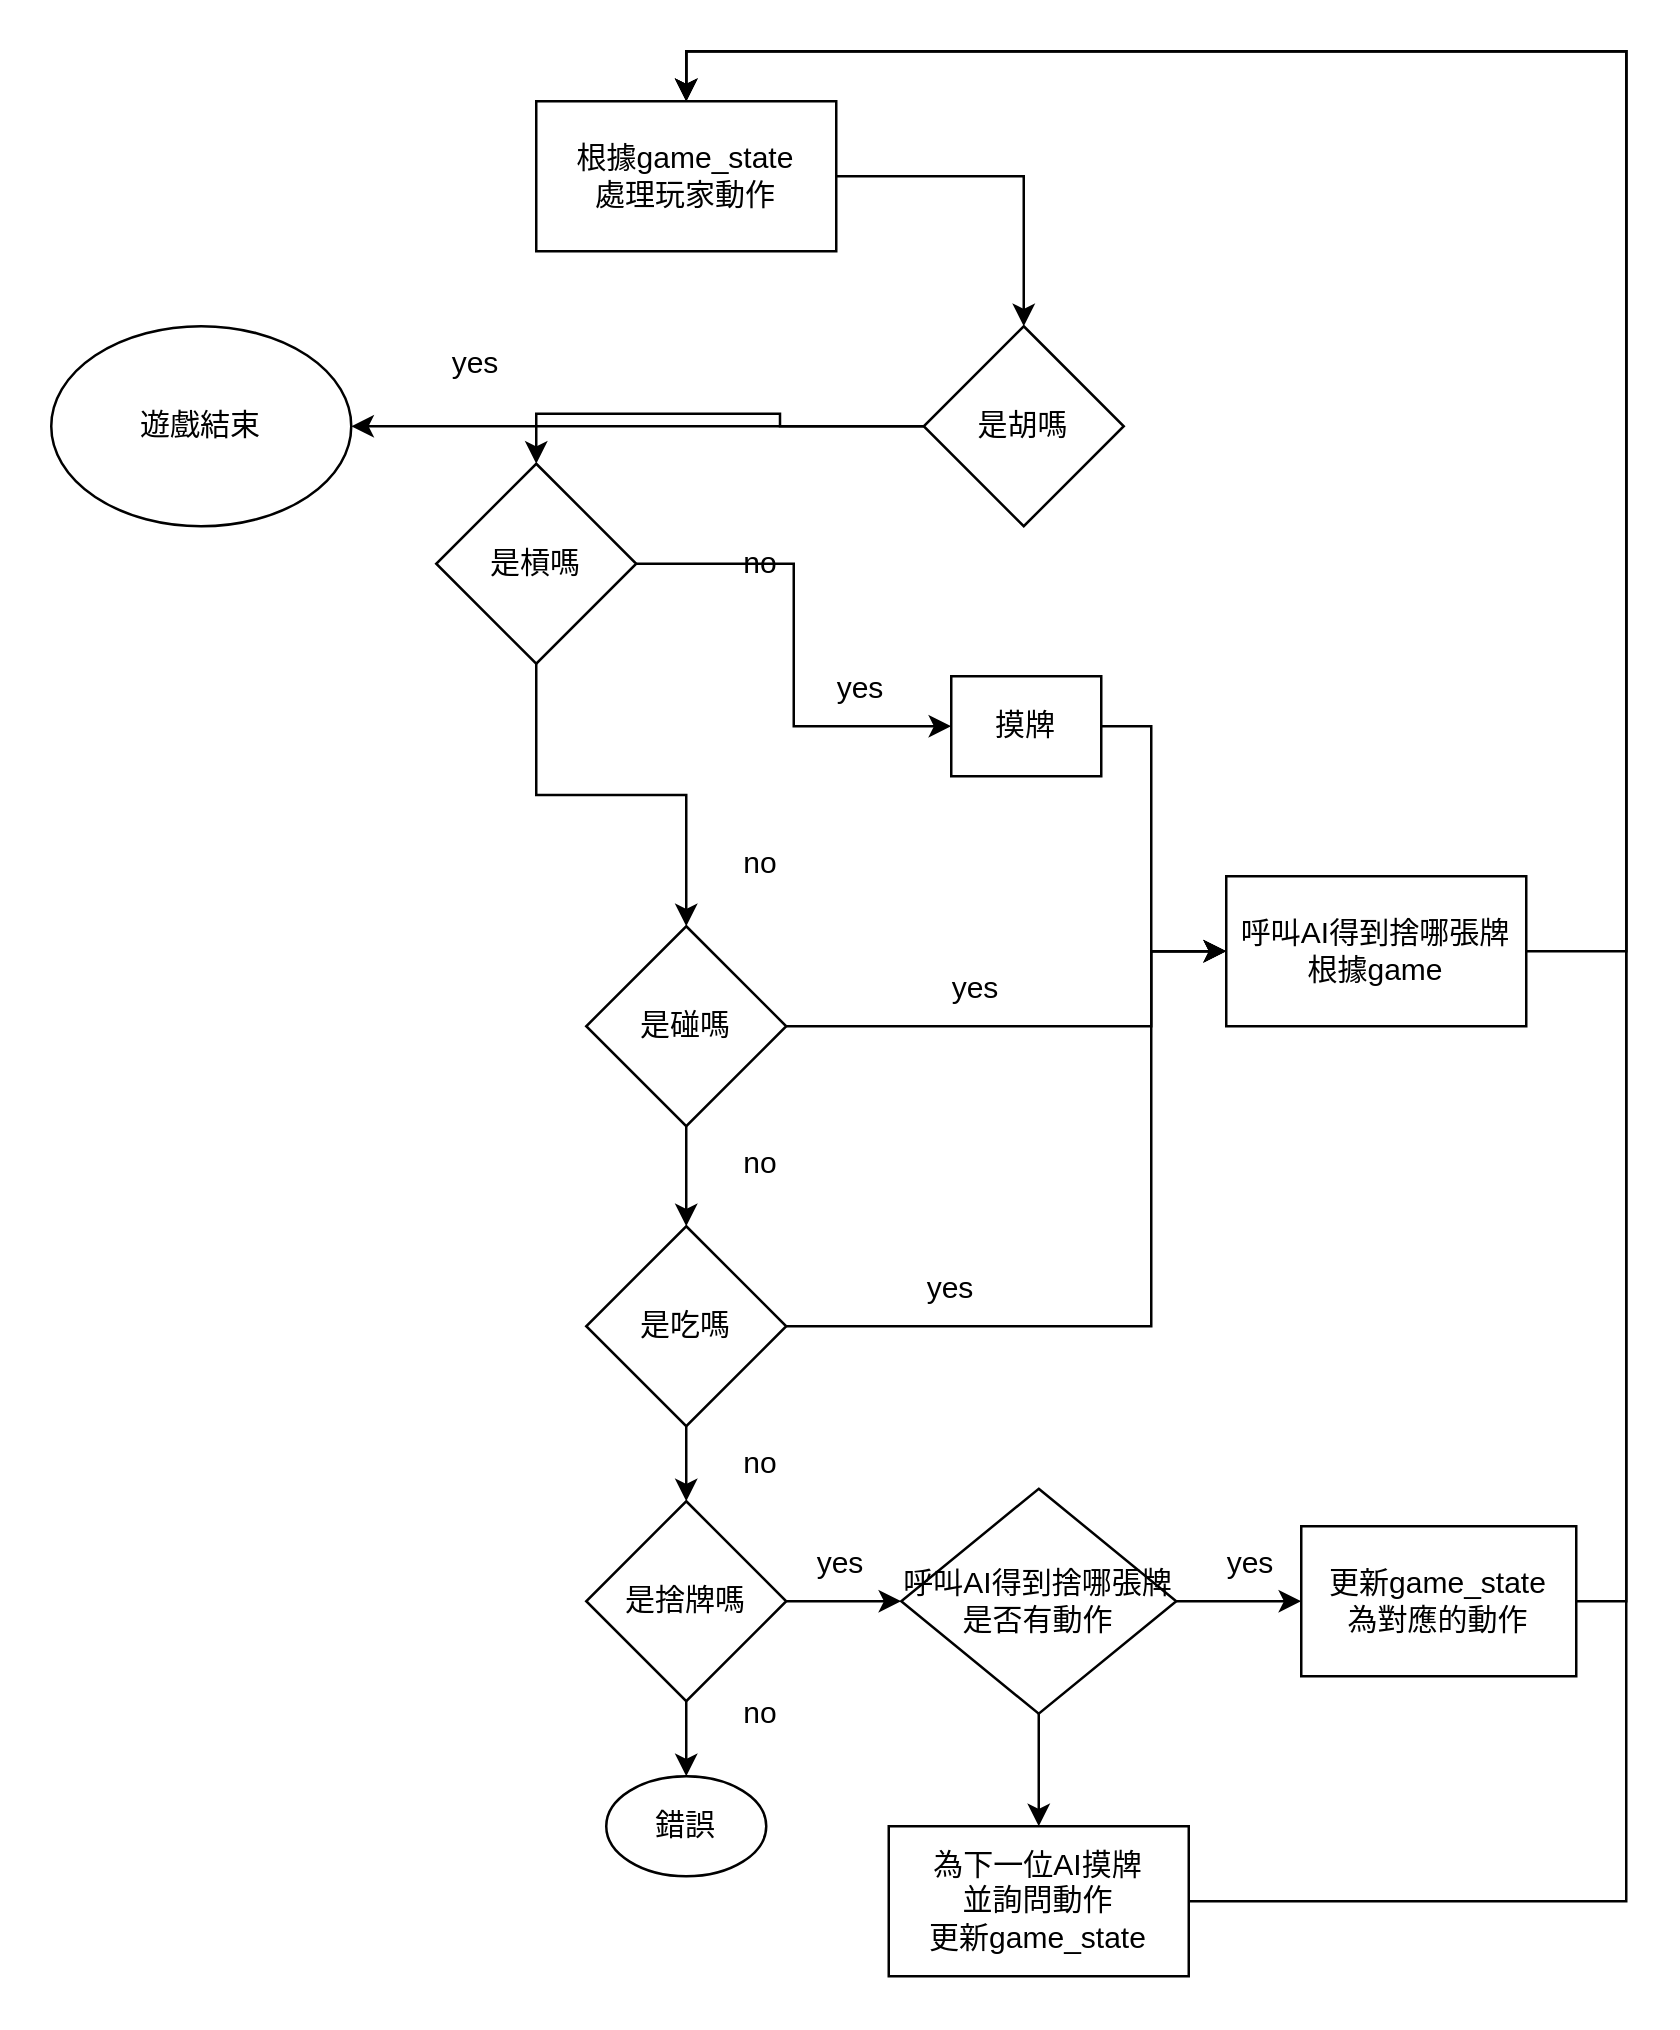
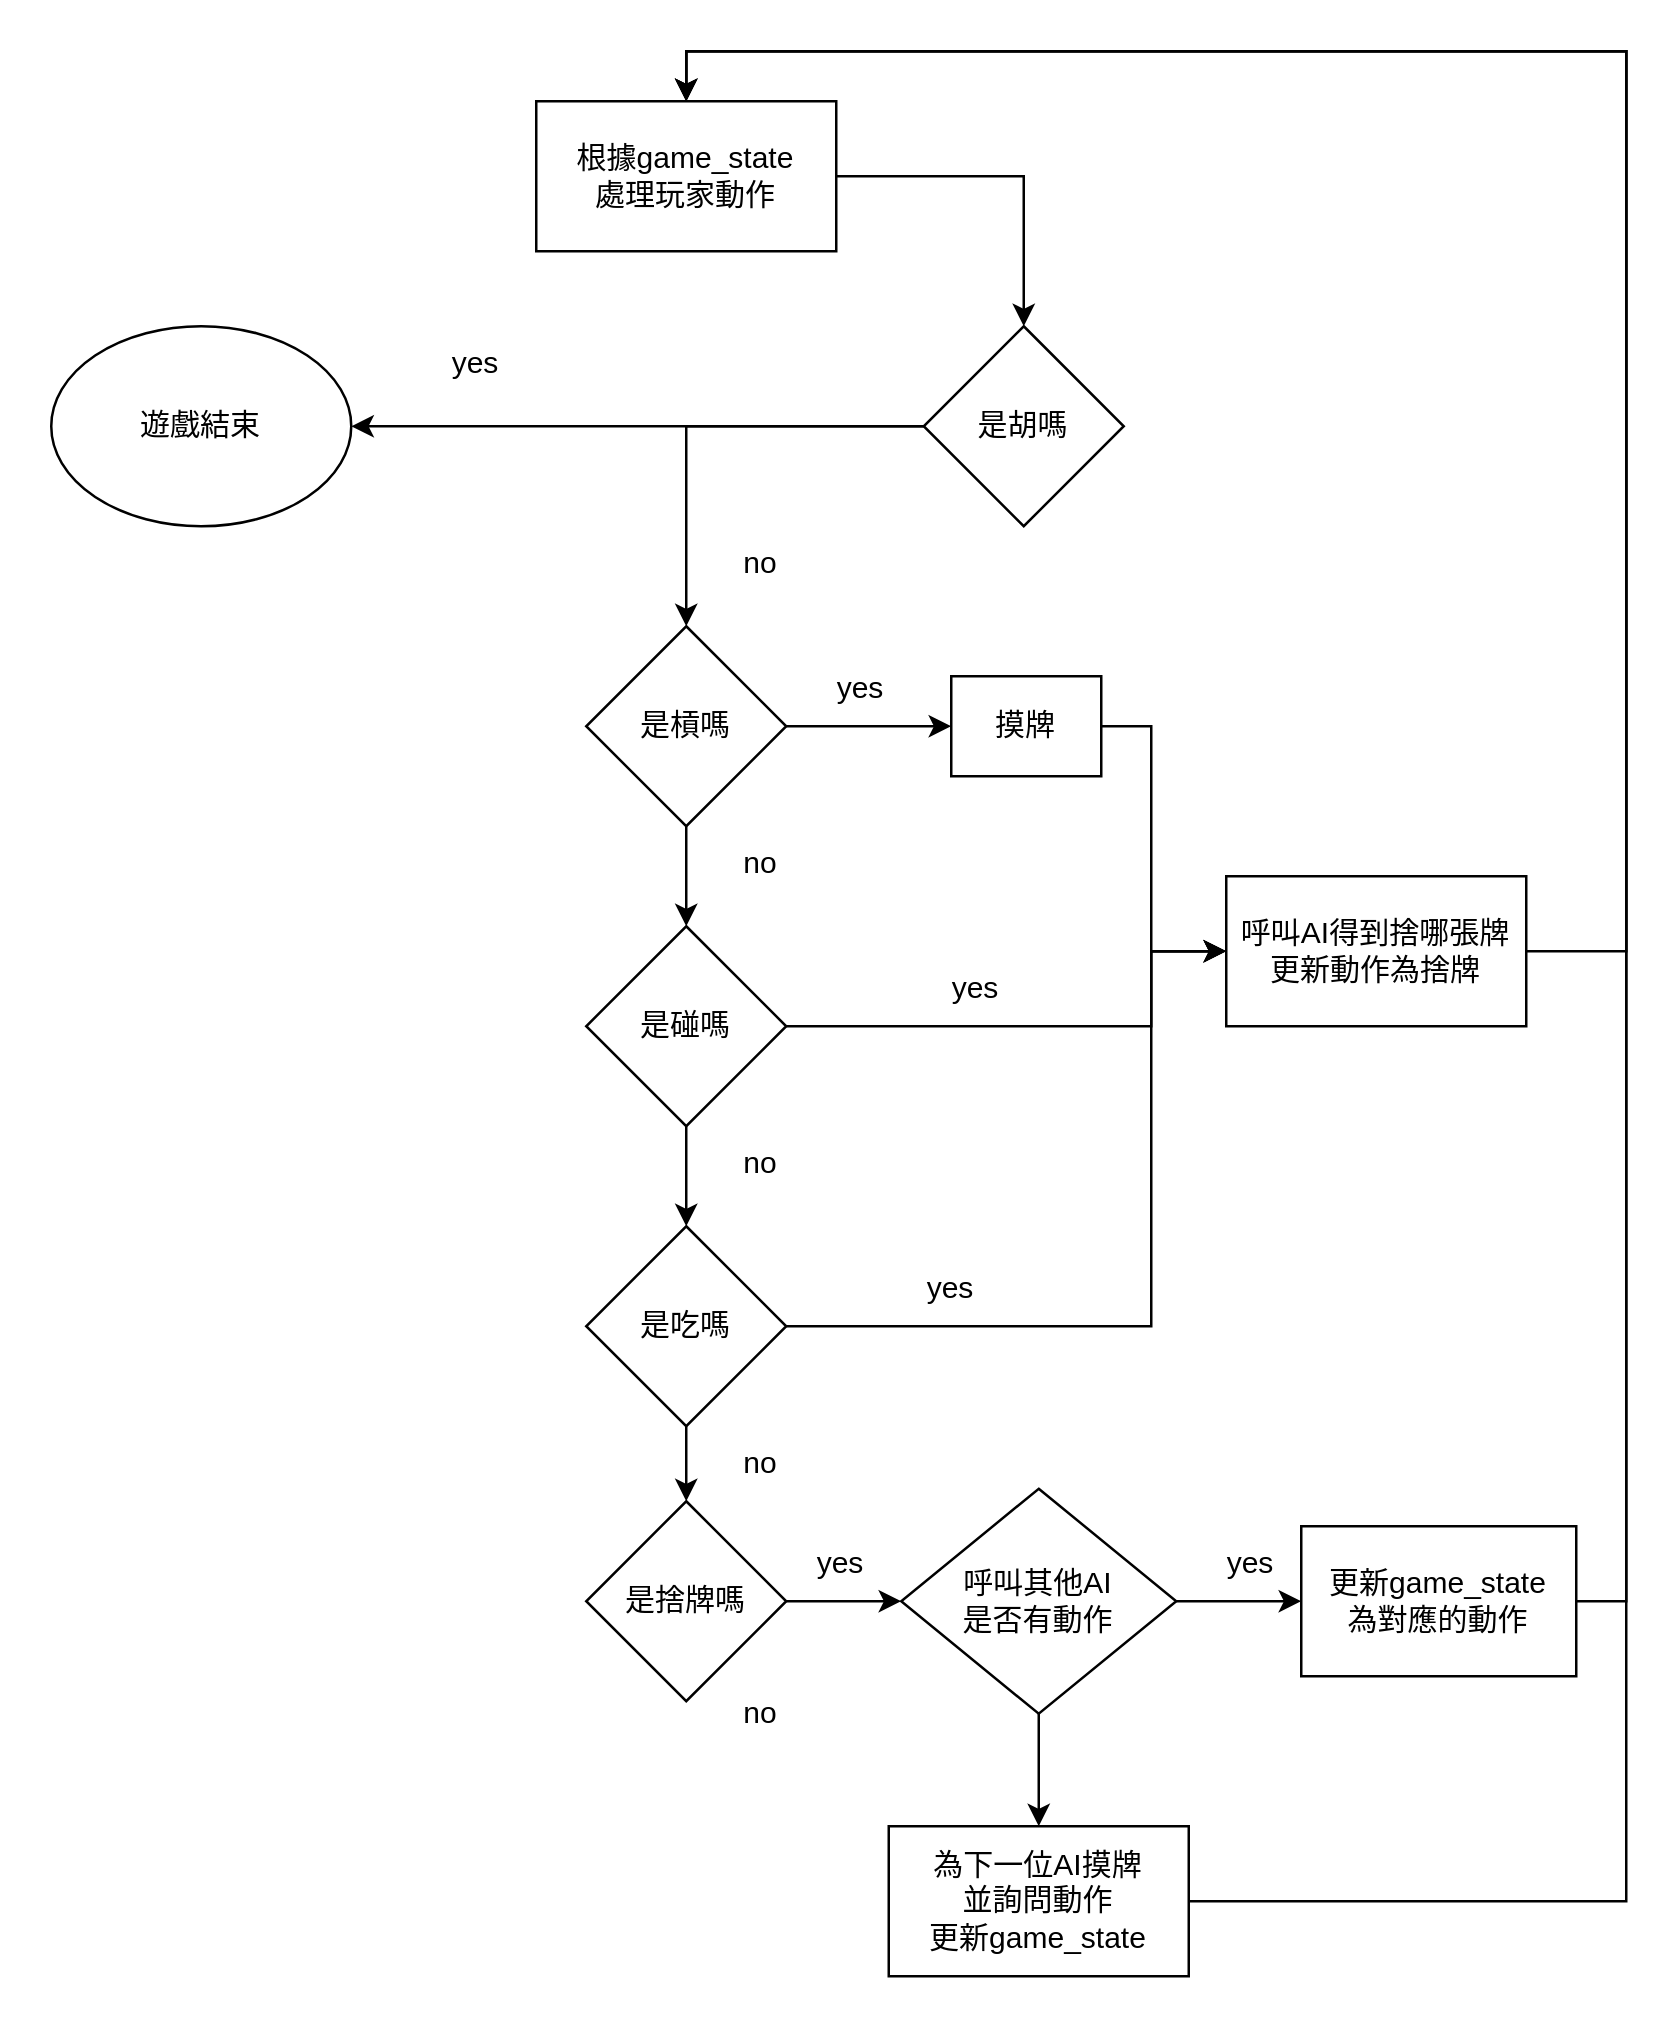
- <mxCell id="12" value="是槓嗎" style="rhombus;whiteSpace=wrap;html=1;" vertex="1" parent="1"><mxGeometry x="174" y="185" width="80" height="80" as="geometry" /></mxCell>
+ <mxCell id="12" value="是槓嗎" style="rhombus;whiteSpace=wrap;html=1;" vertex="1" parent="1"><mxGeometry x="234" y="250" width="80" height="80" as="geometry" /></mxCell>
- <mxCell id="27" value="呼叫AI得到捨哪張牌&lt;div&gt;根據game&lt;/div&gt;" style="rounded=0;whiteSpace=wrap;html=1;" vertex="1" parent="1"><mxGeometry x="490" y="350" width="120" height="60" as="geometry" /></mxCell>
+ <mxCell id="27" value="呼叫AI得到捨哪張牌&lt;div&gt;更新動作為捨牌&lt;/div&gt;" style="rounded=0;whiteSpace=wrap;html=1;" vertex="1" parent="1"><mxGeometry x="490" y="350" width="120" height="60" as="geometry" /></mxCell>
- <mxCell id="36" value="呼叫AI得到捨哪張牌&lt;div&gt;是否有動作&lt;/div&gt;" style="rhombus;whiteSpace=wrap;html=1;" vertex="1" parent="1"><mxGeometry x="360" y="595" width="110" height="90" as="geometry" /></mxCell>
+ <mxCell id="36" value="呼叫其他AI&lt;div&gt;是否有動作&lt;/div&gt;" style="rhombus;whiteSpace=wrap;html=1;" vertex="1" parent="1"><mxGeometry x="360" y="595" width="110" height="90" as="geometry" /></mxCell>
- <mxCell id="23" style="edgeStyle=orthogonalEdgeStyle;rounded=0;orthogonalLoop=1;jettySize=auto;html=1;exitX=0.5;exitY=1;exitDx=0;exitDy=0;entryX=0.5;entryY=0;entryDx=0;entryDy=0;" edge="1" parent="1" source="25" target="32"><mxGeometry relative="1" as="geometry" /></mxCell>
- <mxCell id="32" value="錯誤" style="ellipse;whiteSpace=wrap;html=1;" vertex="1" parent="1"><mxGeometry x="242" y="710" width="64" height="40" as="geometry" /></mxCell>
